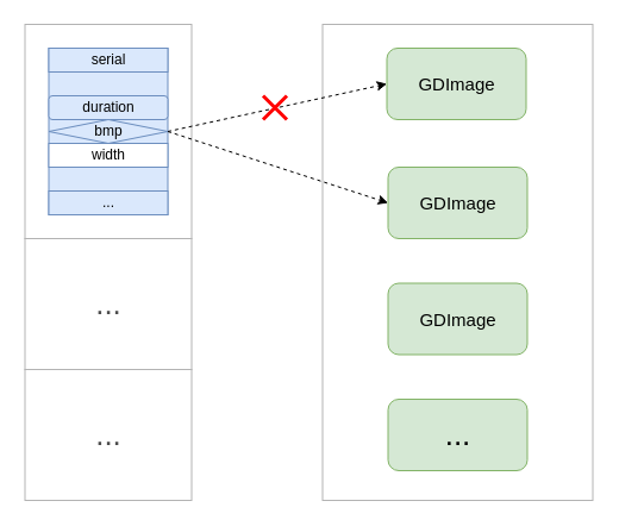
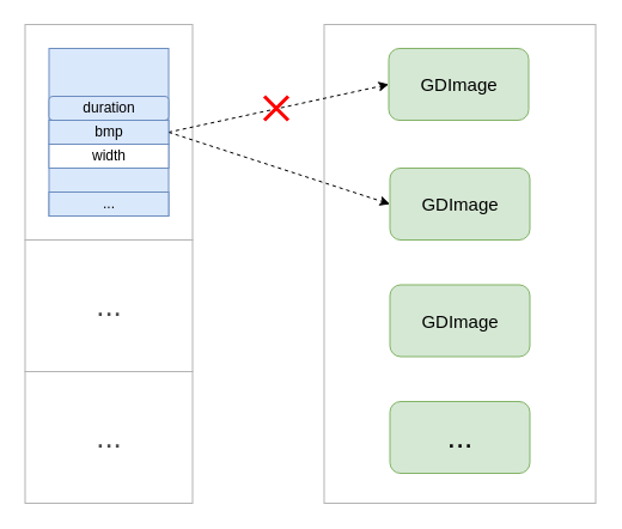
- <mxCell id="15" value="serial" style="rounded=0;whiteSpace=wrap;html=1;strokeColor=#6c8ebf;fillColor=#dae8fc;" parent="2" vertex="1"><mxGeometry x="20" y="20" width="100" height="20" as="geometry" /></mxCell>
- <mxCell id="17" value="bmp" style="rhombus;whiteSpace=wrap;html=1;strokeColor=#6c8ebf;fillColor=#dae8fc;" parent="2" vertex="1"><mxGeometry x="20" y="80" width="100" height="20" as="geometry" /></mxCell>
+ <mxCell id="17" value="bmp" style="rounded=0;whiteSpace=wrap;html=1;strokeColor=#6c8ebf;fillColor=#dae8fc;" parent="2" vertex="1"><mxGeometry x="20" y="80" width="100" height="20" as="geometry" /></mxCell>
